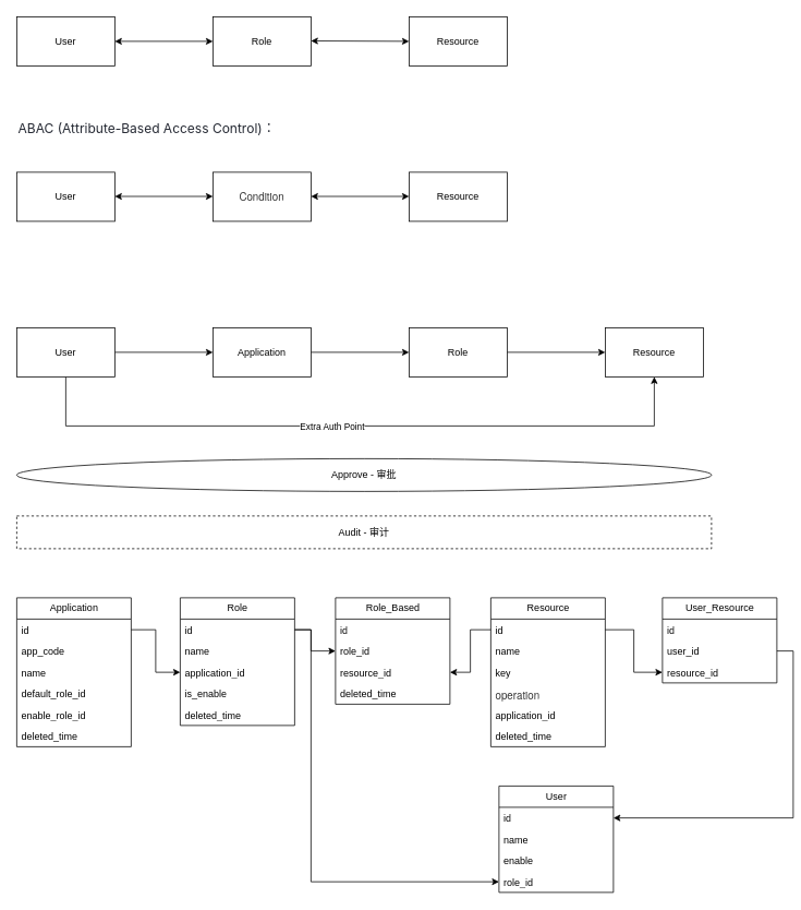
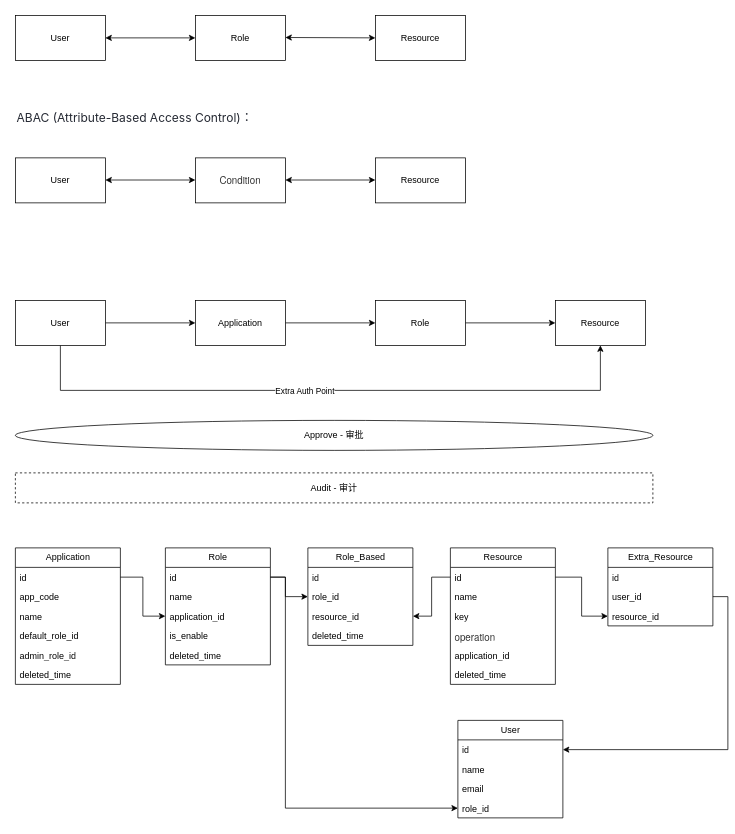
- <mxCell id="57" value="User_Resource" style="swimlane;fontStyle=0;childLayout=stackLayout;horizontal=1;startSize=26;fillColor=none;horizontalStack=0;resizeParent=1;resizeParentMax=0;resizeLast=0;collapsible=1;marginBottom=0;html=1;" vertex="1" parent="1"><mxGeometry x="810" y="730" width="140" height="104" as="geometry"><mxRectangle x="230" y="930" width="130" height="60" as="alternateBounds" /></mxGeometry></mxCell>
+ <mxCell id="57" value="Extra_Resource" style="swimlane;fontStyle=0;childLayout=stackLayout;horizontal=1;startSize=26;fillColor=none;horizontalStack=0;resizeParent=1;resizeParentMax=0;resizeLast=0;collapsible=1;marginBottom=0;html=1;" vertex="1" parent="1"><mxGeometry x="810" y="730" width="140" height="104" as="geometry"><mxRectangle x="230" y="930" width="130" height="60" as="alternateBounds" /></mxGeometry></mxCell>
- <mxCell id="29" value="enable_role_id" style="text;strokeColor=none;fillColor=none;align=left;verticalAlign=top;spacingLeft=4;spacingRight=4;overflow=hidden;rotatable=0;points=[[0,0.5],[1,0.5]];portConstraint=eastwest;whiteSpace=wrap;html=1;" vertex="1" parent="24"><mxGeometry y="130" width="140" height="26" as="geometry" /></mxCell>
+ <mxCell id="29" value="admin_role_id" style="text;strokeColor=none;fillColor=none;align=left;verticalAlign=top;spacingLeft=4;spacingRight=4;overflow=hidden;rotatable=0;points=[[0,0.5],[1,0.5]];portConstraint=eastwest;whiteSpace=wrap;html=1;" vertex="1" parent="24"><mxGeometry y="130" width="140" height="26" as="geometry" /></mxCell>
- <mxCell id="47" value="enable" style="text;strokeColor=none;fillColor=none;align=left;verticalAlign=top;spacingLeft=4;spacingRight=4;overflow=hidden;rotatable=0;points=[[0,0.5],[1,0.5]];portConstraint=eastwest;whiteSpace=wrap;html=1;" vertex="1" parent="44"><mxGeometry y="78" width="140" height="26" as="geometry" /></mxCell>
+ <mxCell id="47" value="email" style="text;strokeColor=none;fillColor=none;align=left;verticalAlign=top;spacingLeft=4;spacingRight=4;overflow=hidden;rotatable=0;points=[[0,0.5],[1,0.5]];portConstraint=eastwest;whiteSpace=wrap;html=1;" vertex="1" parent="44"><mxGeometry y="78" width="140" height="26" as="geometry" /></mxCell>
